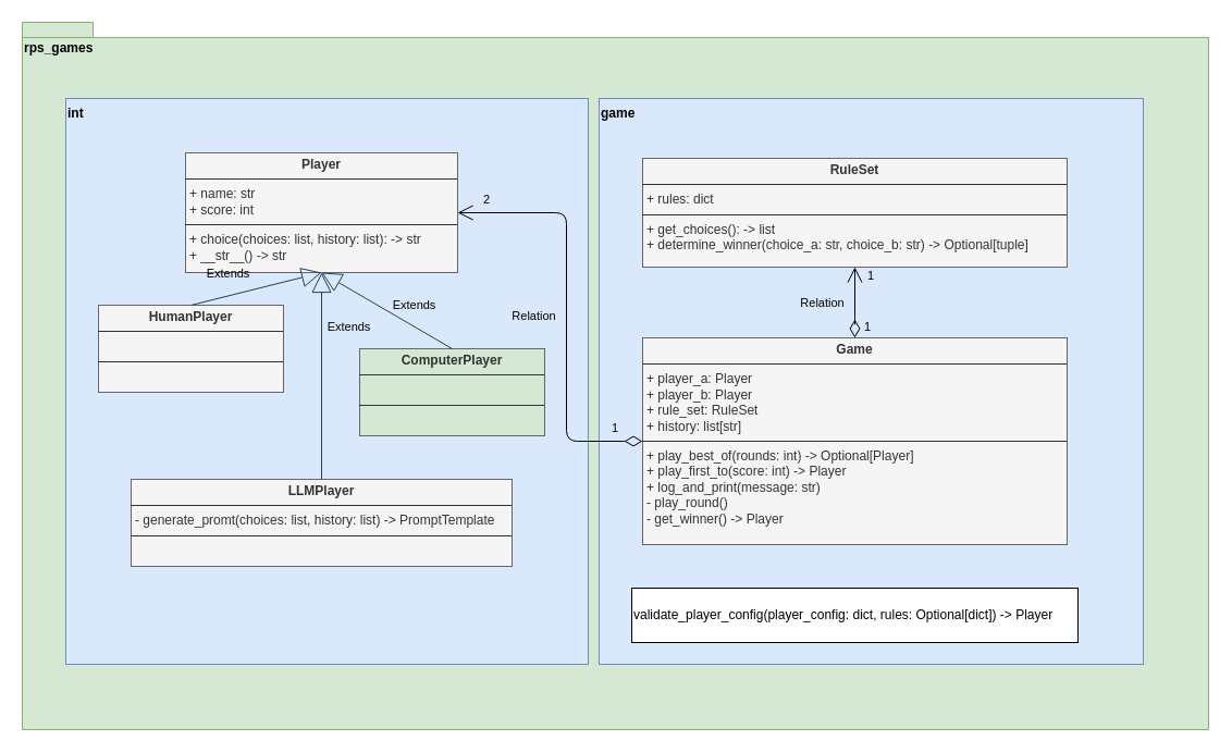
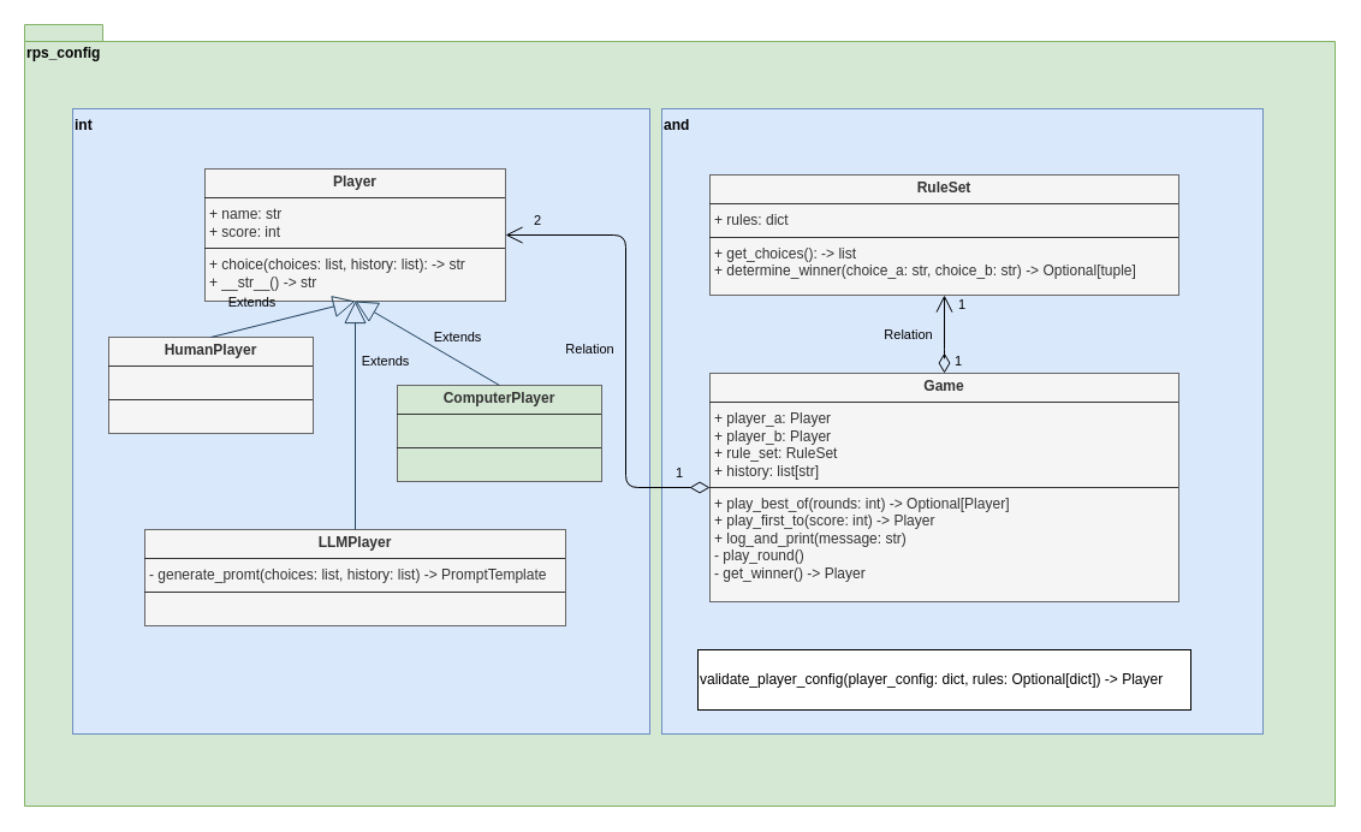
- <mxCell id="2" value="rps_games" style="shape=folder;fontStyle=1;spacingTop=10;tabWidth=40;tabHeight=14;tabPosition=left;html=1;whiteSpace=wrap;verticalAlign=top;align=left;fillColor=#d5e8d4;strokeColor=#82b366;" parent="1" vertex="1"><mxGeometry x="20" y="20" width="1090" height="650" as="geometry" /></mxCell>
+ <mxCell id="2" value="rps_config" style="shape=folder;fontStyle=1;spacingTop=10;tabWidth=40;tabHeight=14;tabPosition=left;html=1;whiteSpace=wrap;verticalAlign=top;align=left;fillColor=#d5e8d4;strokeColor=#82b366;" parent="1" vertex="1"><mxGeometry x="20" y="20" width="1090" height="650" as="geometry" /></mxCell>
- <mxCell id="4" value="game" style="html=1;whiteSpace=wrap;align=left;verticalAlign=top;fontStyle=1;fillColor=#dae8fc;strokeColor=#6c8ebf;" parent="1" vertex="1"><mxGeometry x="550" y="90" width="500" height="520" as="geometry" /></mxCell>
+ <mxCell id="4" value="and" style="html=1;whiteSpace=wrap;align=left;verticalAlign=top;fontStyle=1;fillColor=#dae8fc;strokeColor=#6c8ebf;" parent="1" vertex="1"><mxGeometry x="550" y="90" width="500" height="520" as="geometry" /></mxCell>
